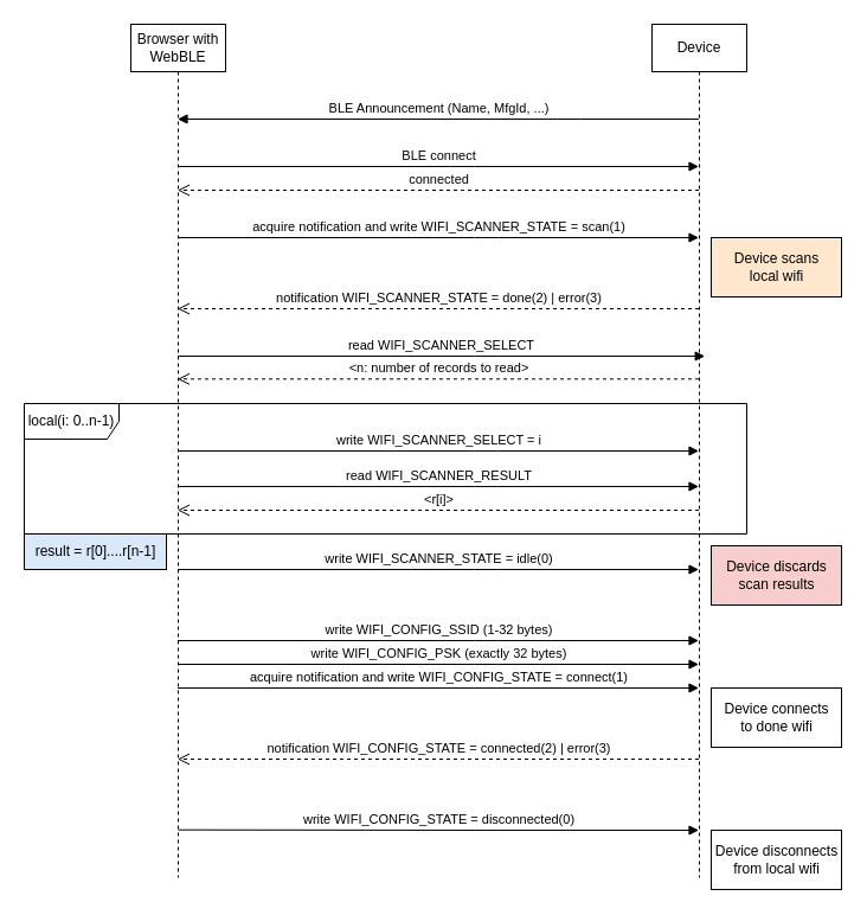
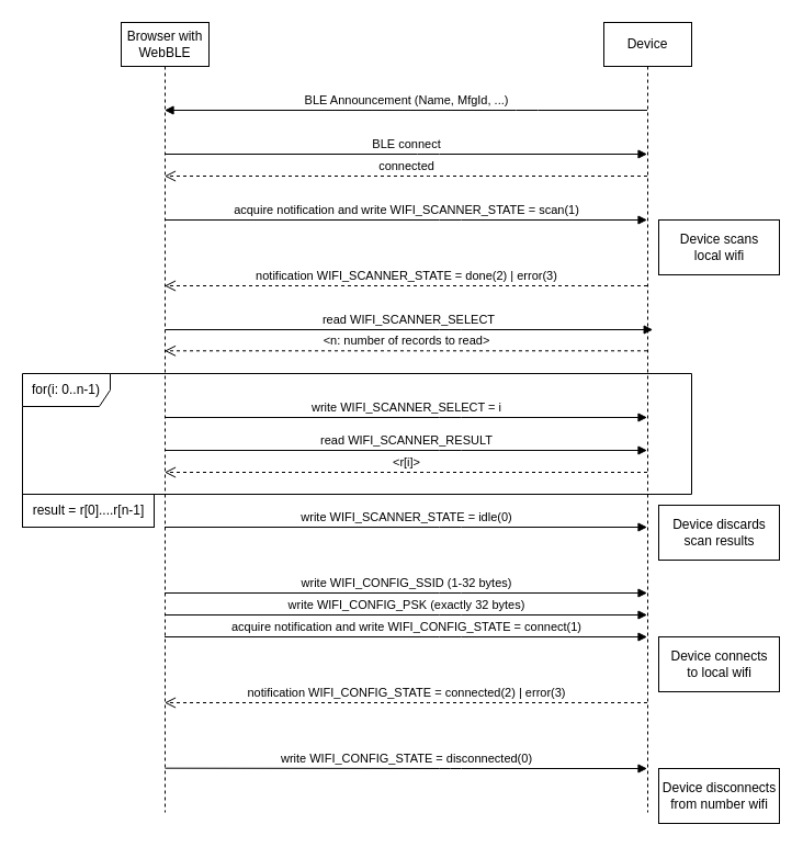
- <mxCell id="11" value="Device scans&lt;br&gt;local wifi" style="html=1;fillColor=#ffe6cc;" vertex="1" parent="1"><mxGeometry x="600" y="200" width="110" height="50" as="geometry" /></mxCell>
+ <mxCell id="11" value="Device scans&lt;br&gt;local wifi" style="html=1;" vertex="1" parent="1"><mxGeometry x="600" y="200" width="110" height="50" as="geometry" /></mxCell>
- <mxCell id="12" value="local(i: 0..n-1)" style="shape=umlFrame;whiteSpace=wrap;html=1;width=80;height=30;" vertex="1" parent="1"><mxGeometry x="20" y="340" width="610" height="110" as="geometry" /></mxCell>
+ <mxCell id="12" value="for(i: 0..n-1)" style="shape=umlFrame;whiteSpace=wrap;html=1;width=80;height=30;" vertex="1" parent="1"><mxGeometry x="20" y="340" width="610" height="110" as="geometry" /></mxCell>
- <mxCell id="16" value="result = r[0]....r[n-1]" style="html=1;fillColor=#dae8fc;" vertex="1" parent="1"><mxGeometry x="20" y="450" width="120" height="30" as="geometry" /></mxCell>
+ <mxCell id="16" value="result = r[0]....r[n-1]" style="html=1;" vertex="1" parent="1"><mxGeometry x="20" y="450" width="120" height="30" as="geometry" /></mxCell>
- <mxCell id="18" value="Device discards&lt;br&gt;scan results" style="html=1;fillColor=#f8cecc;" vertex="1" parent="1"><mxGeometry x="600" y="460" width="110" height="50" as="geometry" /></mxCell>
+ <mxCell id="18" value="Device discards&lt;br&gt;scan results" style="html=1;" vertex="1" parent="1"><mxGeometry x="600" y="460" width="110" height="50" as="geometry" /></mxCell>
- <mxCell id="23" value="Device connects&lt;br&gt;to done wifi" style="html=1;" vertex="1" parent="1"><mxGeometry x="600" y="580" width="110" height="50" as="geometry" /></mxCell>
+ <mxCell id="23" value="Device connects&lt;br&gt;to local wifi" style="html=1;" vertex="1" parent="1"><mxGeometry x="600" y="580" width="110" height="50" as="geometry" /></mxCell>
- <mxCell id="25" value="Device disconnects&lt;br&gt;from local wifi" style="html=1;" vertex="1" parent="1"><mxGeometry x="600" y="700" width="110" height="50" as="geometry" /></mxCell>
+ <mxCell id="25" value="Device disconnects&lt;br&gt;from number wifi" style="html=1;" vertex="1" parent="1"><mxGeometry x="600" y="700" width="110" height="50" as="geometry" /></mxCell>
